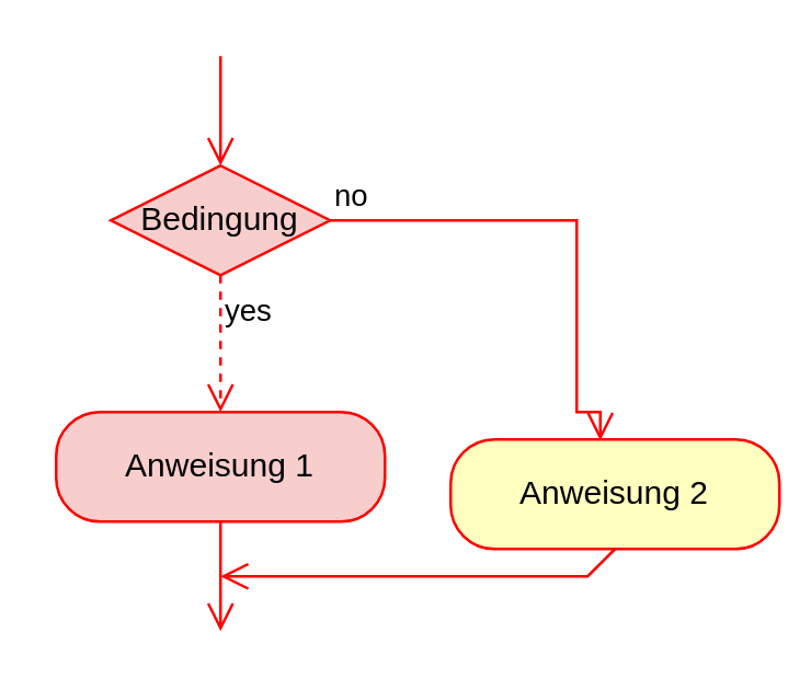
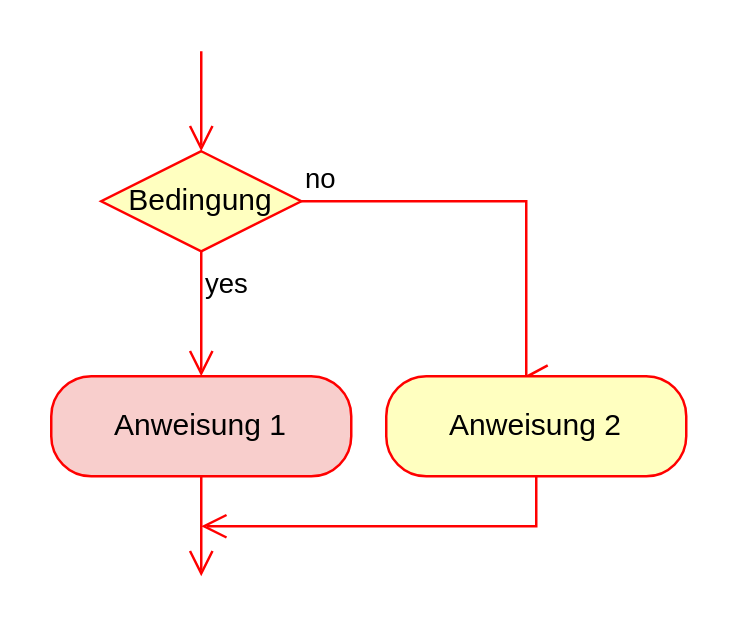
- <mxCell id="2" value="Bedingung" style="rhombus;whiteSpace=wrap;html=1;fontColor=#000000;fillColor=#f8cecc;strokeColor=#ff0000;" vertex="1" parent="1"><mxGeometry x="40" y="60" width="80" height="40" as="geometry" /></mxCell>
+ <mxCell id="2" value="Bedingung" style="rhombus;whiteSpace=wrap;html=1;fontColor=#000000;fillColor=#ffffc0;strokeColor=#ff0000;" vertex="1" parent="1"><mxGeometry x="40" y="60" width="80" height="40" as="geometry" /></mxCell>
- <mxCell id="4" value="yes" style="edgeStyle=orthogonalEdgeStyle;html=1;align=left;verticalAlign=top;endArrow=open;endSize=8;strokeColor=#ff0000;rounded=0;entryX=0.5;entryY=0;entryDx=0;entryDy=0;dashed=1;" edge="1" source="2" parent="1" target="6"><mxGeometry x="-1" relative="1" as="geometry"><mxPoint x="80" y="160" as="targetPoint" /></mxGeometry></mxCell>
+ <mxCell id="4" value="yes" style="edgeStyle=orthogonalEdgeStyle;html=1;align=left;verticalAlign=top;endArrow=open;endSize=8;strokeColor=#ff0000;rounded=0;entryX=0.5;entryY=0;entryDx=0;entryDy=0;" edge="1" source="2" parent="1" target="6"><mxGeometry x="-1" relative="1" as="geometry"><mxPoint x="80" y="160" as="targetPoint" /></mxGeometry></mxCell>
- <mxCell id="8" value="Anweisung 2" style="rounded=1;whiteSpace=wrap;html=1;arcSize=40;fontColor=#000000;fillColor=#ffffc0;strokeColor=#ff0000;" vertex="1" parent="1"><mxGeometry x="164" y="160" width="120" height="40" as="geometry" /></mxCell>
+ <mxCell id="8" value="Anweisung 2" style="rounded=1;whiteSpace=wrap;html=1;arcSize=40;fontColor=#000000;fillColor=#ffffc0;strokeColor=#ff0000;" vertex="1" parent="1"><mxGeometry x="154" y="150" width="120" height="40" as="geometry" /></mxCell>
